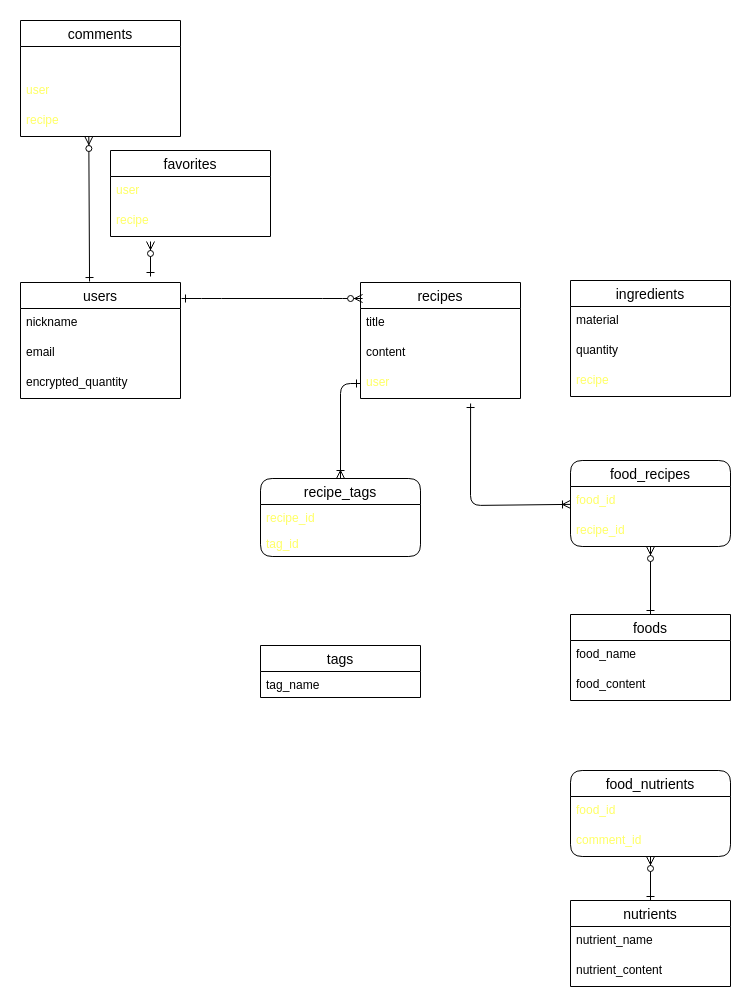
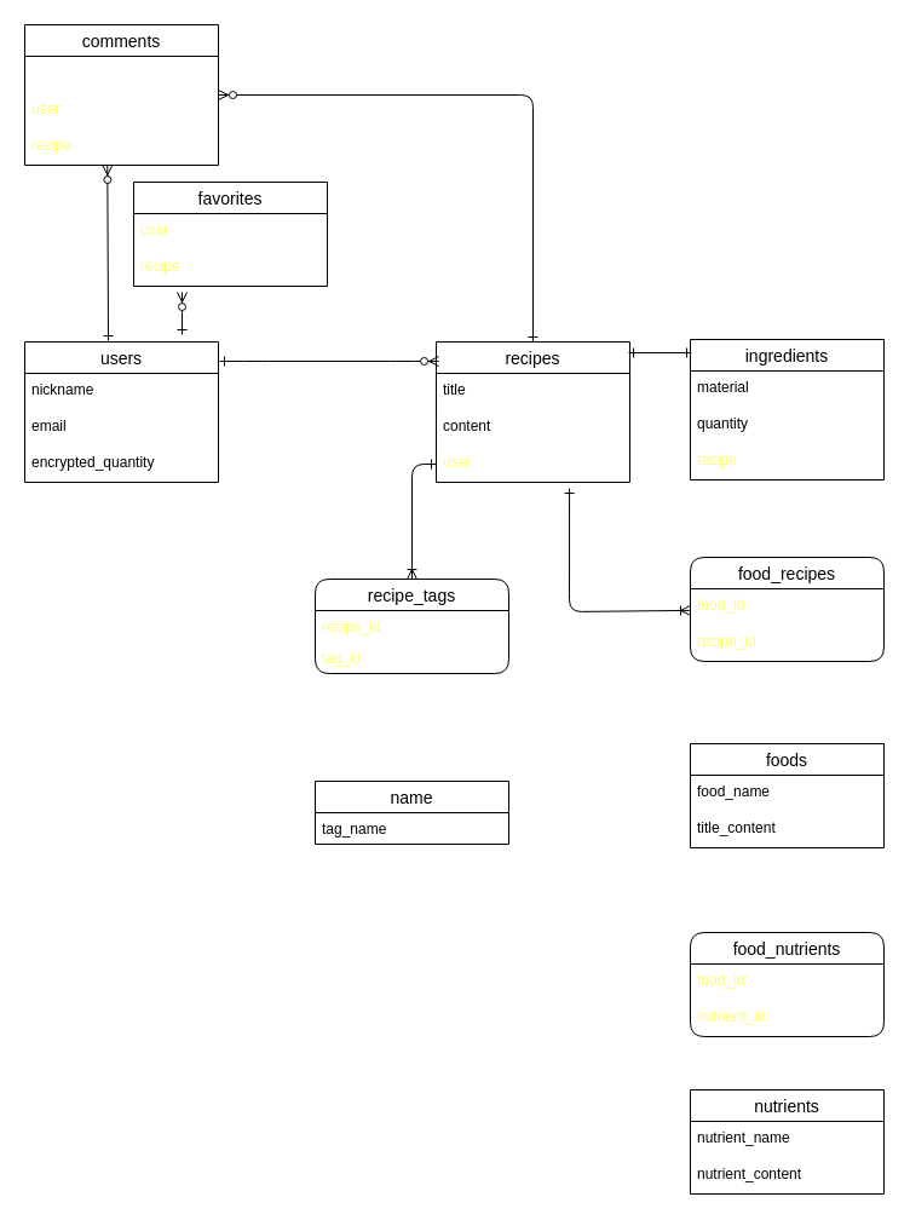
+ <mxCell id="46" value="" style="endArrow=ERone;html=1;rounded=1;startArrow=ERzeroToMany;startFill=1;endFill=0;entryX=0.5;entryY=0;entryDx=0;entryDy=0;" parent="1" source="23" target="2" edge="1"><mxGeometry relative="1" as="geometry"><mxPoint x="350" y="200" as="sourcePoint" /><mxPoint x="510" y="110" as="targetPoint" /><Array as="points"><mxPoint x="440" y="78" /></Array></mxGeometry></mxCell>
+ <mxCell id="33" value="" style="endArrow=ERone;html=1;rounded=0;entryX=0.006;entryY=0.095;entryDx=0;entryDy=0;entryPerimeter=0;exitX=0.994;exitY=0.078;exitDx=0;exitDy=0;exitPerimeter=0;startArrow=ERone;startFill=0;endFill=0;" parent="1" source="2" target="9" edge="1"><mxGeometry relative="1" as="geometry"><mxPoint x="520" y="302" as="sourcePoint" /><mxPoint x="680" y="292" as="targetPoint" /></mxGeometry></mxCell>
- <mxCell id="42" value="" style="endArrow=ERone;html=1;rounded=0;startArrow=ERzeroToMany;startFill=1;endFill=0;" parent="1" source="34" target="20" edge="1"><mxGeometry relative="1" as="geometry"><mxPoint x="649.5" y="546" as="sourcePoint" /><mxPoint x="649.5" y="610" as="targetPoint" /></mxGeometry></mxCell>
- <mxCell id="13" value="tags" style="swimlane;fontStyle=0;childLayout=stackLayout;horizontal=1;startSize=26;horizontalStack=0;resizeParent=1;resizeParentMax=0;resizeLast=0;collapsible=1;marginBottom=0;align=center;fontSize=14;" parent="1" vertex="1"><mxGeometry x="260" y="645" width="160" height="52" as="geometry" /></mxCell>
+ <mxCell id="13" value="name" style="swimlane;fontStyle=0;childLayout=stackLayout;horizontal=1;startSize=26;horizontalStack=0;resizeParent=1;resizeParentMax=0;resizeLast=0;collapsible=1;marginBottom=0;align=center;fontSize=14;" parent="1" vertex="1"><mxGeometry x="260" y="645" width="160" height="52" as="geometry" /></mxCell>
- <mxCell id="22" value="food_content" style="text;strokeColor=none;fillColor=none;spacingLeft=4;spacingRight=4;overflow=hidden;rotatable=0;points=[[0,0.5],[1,0.5]];portConstraint=eastwest;fontSize=12;" parent="20" vertex="1"><mxGeometry y="56" width="160" height="30" as="geometry" /></mxCell>
+ <mxCell id="22" value="title_content" style="text;strokeColor=none;fillColor=none;spacingLeft=4;spacingRight=4;overflow=hidden;rotatable=0;points=[[0,0.5],[1,0.5]];portConstraint=eastwest;fontSize=12;" parent="20" vertex="1"><mxGeometry y="56" width="160" height="30" as="geometry" /></mxCell>
- <mxCell id="39" value="comment_id" style="text;strokeColor=none;fillColor=none;spacingLeft=4;spacingRight=4;overflow=hidden;rotatable=0;points=[[0,0.5],[1,0.5]];portConstraint=eastwest;fontSize=12;fontColor=#FFFF66;" parent="37" vertex="1"><mxGeometry y="56" width="160" height="30" as="geometry" /></mxCell>
+ <mxCell id="39" value="nutrient_id" style="text;strokeColor=none;fillColor=none;spacingLeft=4;spacingRight=4;overflow=hidden;rotatable=0;points=[[0,0.5],[1,0.5]];portConstraint=eastwest;fontSize=12;fontColor=#FFFF66;" parent="37" vertex="1"><mxGeometry y="56" width="160" height="30" as="geometry" /></mxCell>
- <mxCell id="43" value="" style="endArrow=ERone;html=1;rounded=0;startArrow=ERzeroToMany;startFill=1;endFill=0;" parent="1" source="37" target="6" edge="1"><mxGeometry relative="1" as="geometry"><mxPoint x="649.5" y="860" as="sourcePoint" /><mxPoint x="649.5" y="924" as="targetPoint" /></mxGeometry></mxCell>
